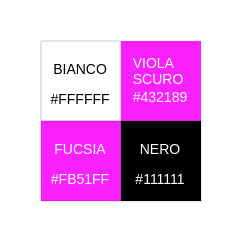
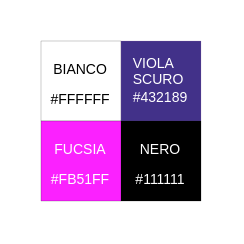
- <mxCell id="3" value="&lt;div style=&quot;text-align: left ; font-size: 7px&quot;&gt;&lt;font color=&quot;#ffffff&quot;&gt;VIOLA&lt;/font&gt;&lt;/div&gt;&lt;div style=&quot;text-align: left ; font-size: 7px&quot;&gt;&lt;font color=&quot;#ffffff&quot;&gt;SCURO&lt;/font&gt;&lt;/div&gt;&lt;div style=&quot;text-align: left ; font-size: 7px&quot;&gt;&lt;font color=&quot;#ffffff&quot;&gt;#432189&lt;/font&gt;&lt;/div&gt;" style="rounded=0;whiteSpace=wrap;html=1;dashed=1;dashPattern=1 4;strokeColor=#9673a6;fillColor=#fb21ff;strokeWidth=0;" parent="1" vertex="1"><mxGeometry x="60" y="20" width="40" height="40" as="geometry" /></mxCell>
+ <mxCell id="3" value="&lt;div style=&quot;text-align: left ; font-size: 7px&quot;&gt;&lt;font color=&quot;#ffffff&quot;&gt;VIOLA&lt;/font&gt;&lt;/div&gt;&lt;div style=&quot;text-align: left ; font-size: 7px&quot;&gt;&lt;font color=&quot;#ffffff&quot;&gt;SCURO&lt;/font&gt;&lt;/div&gt;&lt;div style=&quot;text-align: left ; font-size: 7px&quot;&gt;&lt;font color=&quot;#ffffff&quot;&gt;#432189&lt;/font&gt;&lt;/div&gt;" style="rounded=0;whiteSpace=wrap;html=1;dashed=1;dashPattern=1 4;strokeColor=#9673a6;fillColor=#423189;strokeWidth=0;" parent="1" vertex="1"><mxGeometry x="60" y="20" width="40" height="40" as="geometry" /></mxCell>
